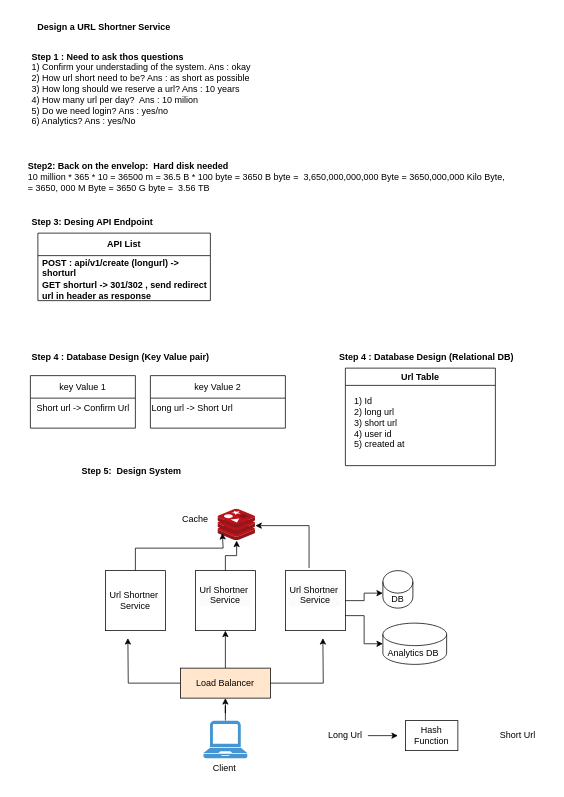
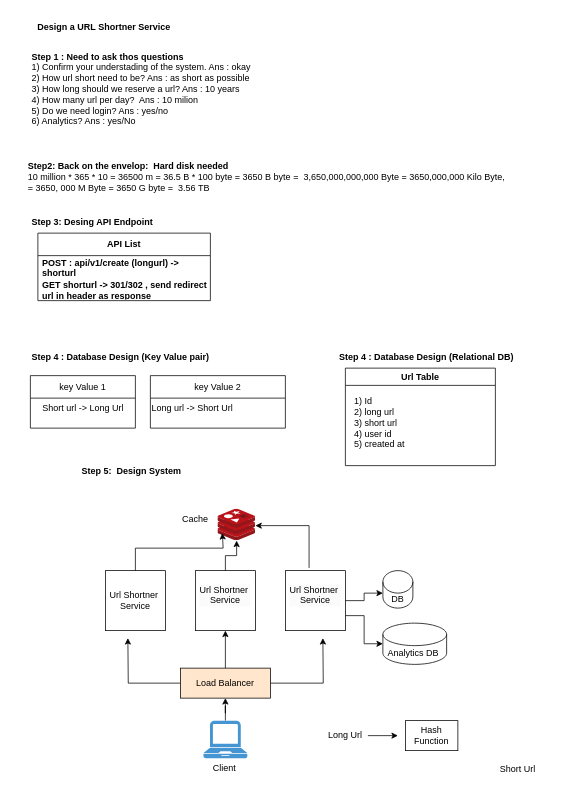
- <mxCell id="11" value="Short url -&amp;gt; Confirm Url&lt;div&gt;&lt;br&gt;&lt;/div&gt;" style="text;html=1;align=center;verticalAlign=middle;resizable=0;points=[];autosize=1;strokeColor=none;fillColor=none;" parent="10" vertex="1"><mxGeometry y="30" width="140" height="40" as="geometry" /></mxCell>
+ <mxCell id="11" value="Short url -&amp;gt; Long Url&lt;div&gt;&lt;br&gt;&lt;/div&gt;" style="text;html=1;align=center;verticalAlign=middle;resizable=0;points=[];autosize=1;strokeColor=none;fillColor=none;" parent="10" vertex="1"><mxGeometry y="30" width="140" height="40" as="geometry" /></mxCell>
- <mxCell id="39" value="Short Url" style="text;html=1;align=center;verticalAlign=middle;whiteSpace=wrap;rounded=0;" vertex="1" parent="1"><mxGeometry x="660" y="965" width="60" height="30" as="geometry" /></mxCell>
+ <mxCell id="39" value="Short Url" style="text;html=1;align=center;verticalAlign=middle;whiteSpace=wrap;rounded=0;" vertex="1" parent="1"><mxGeometry x="660" y="1010" width="60" height="30" as="geometry" /></mxCell>
